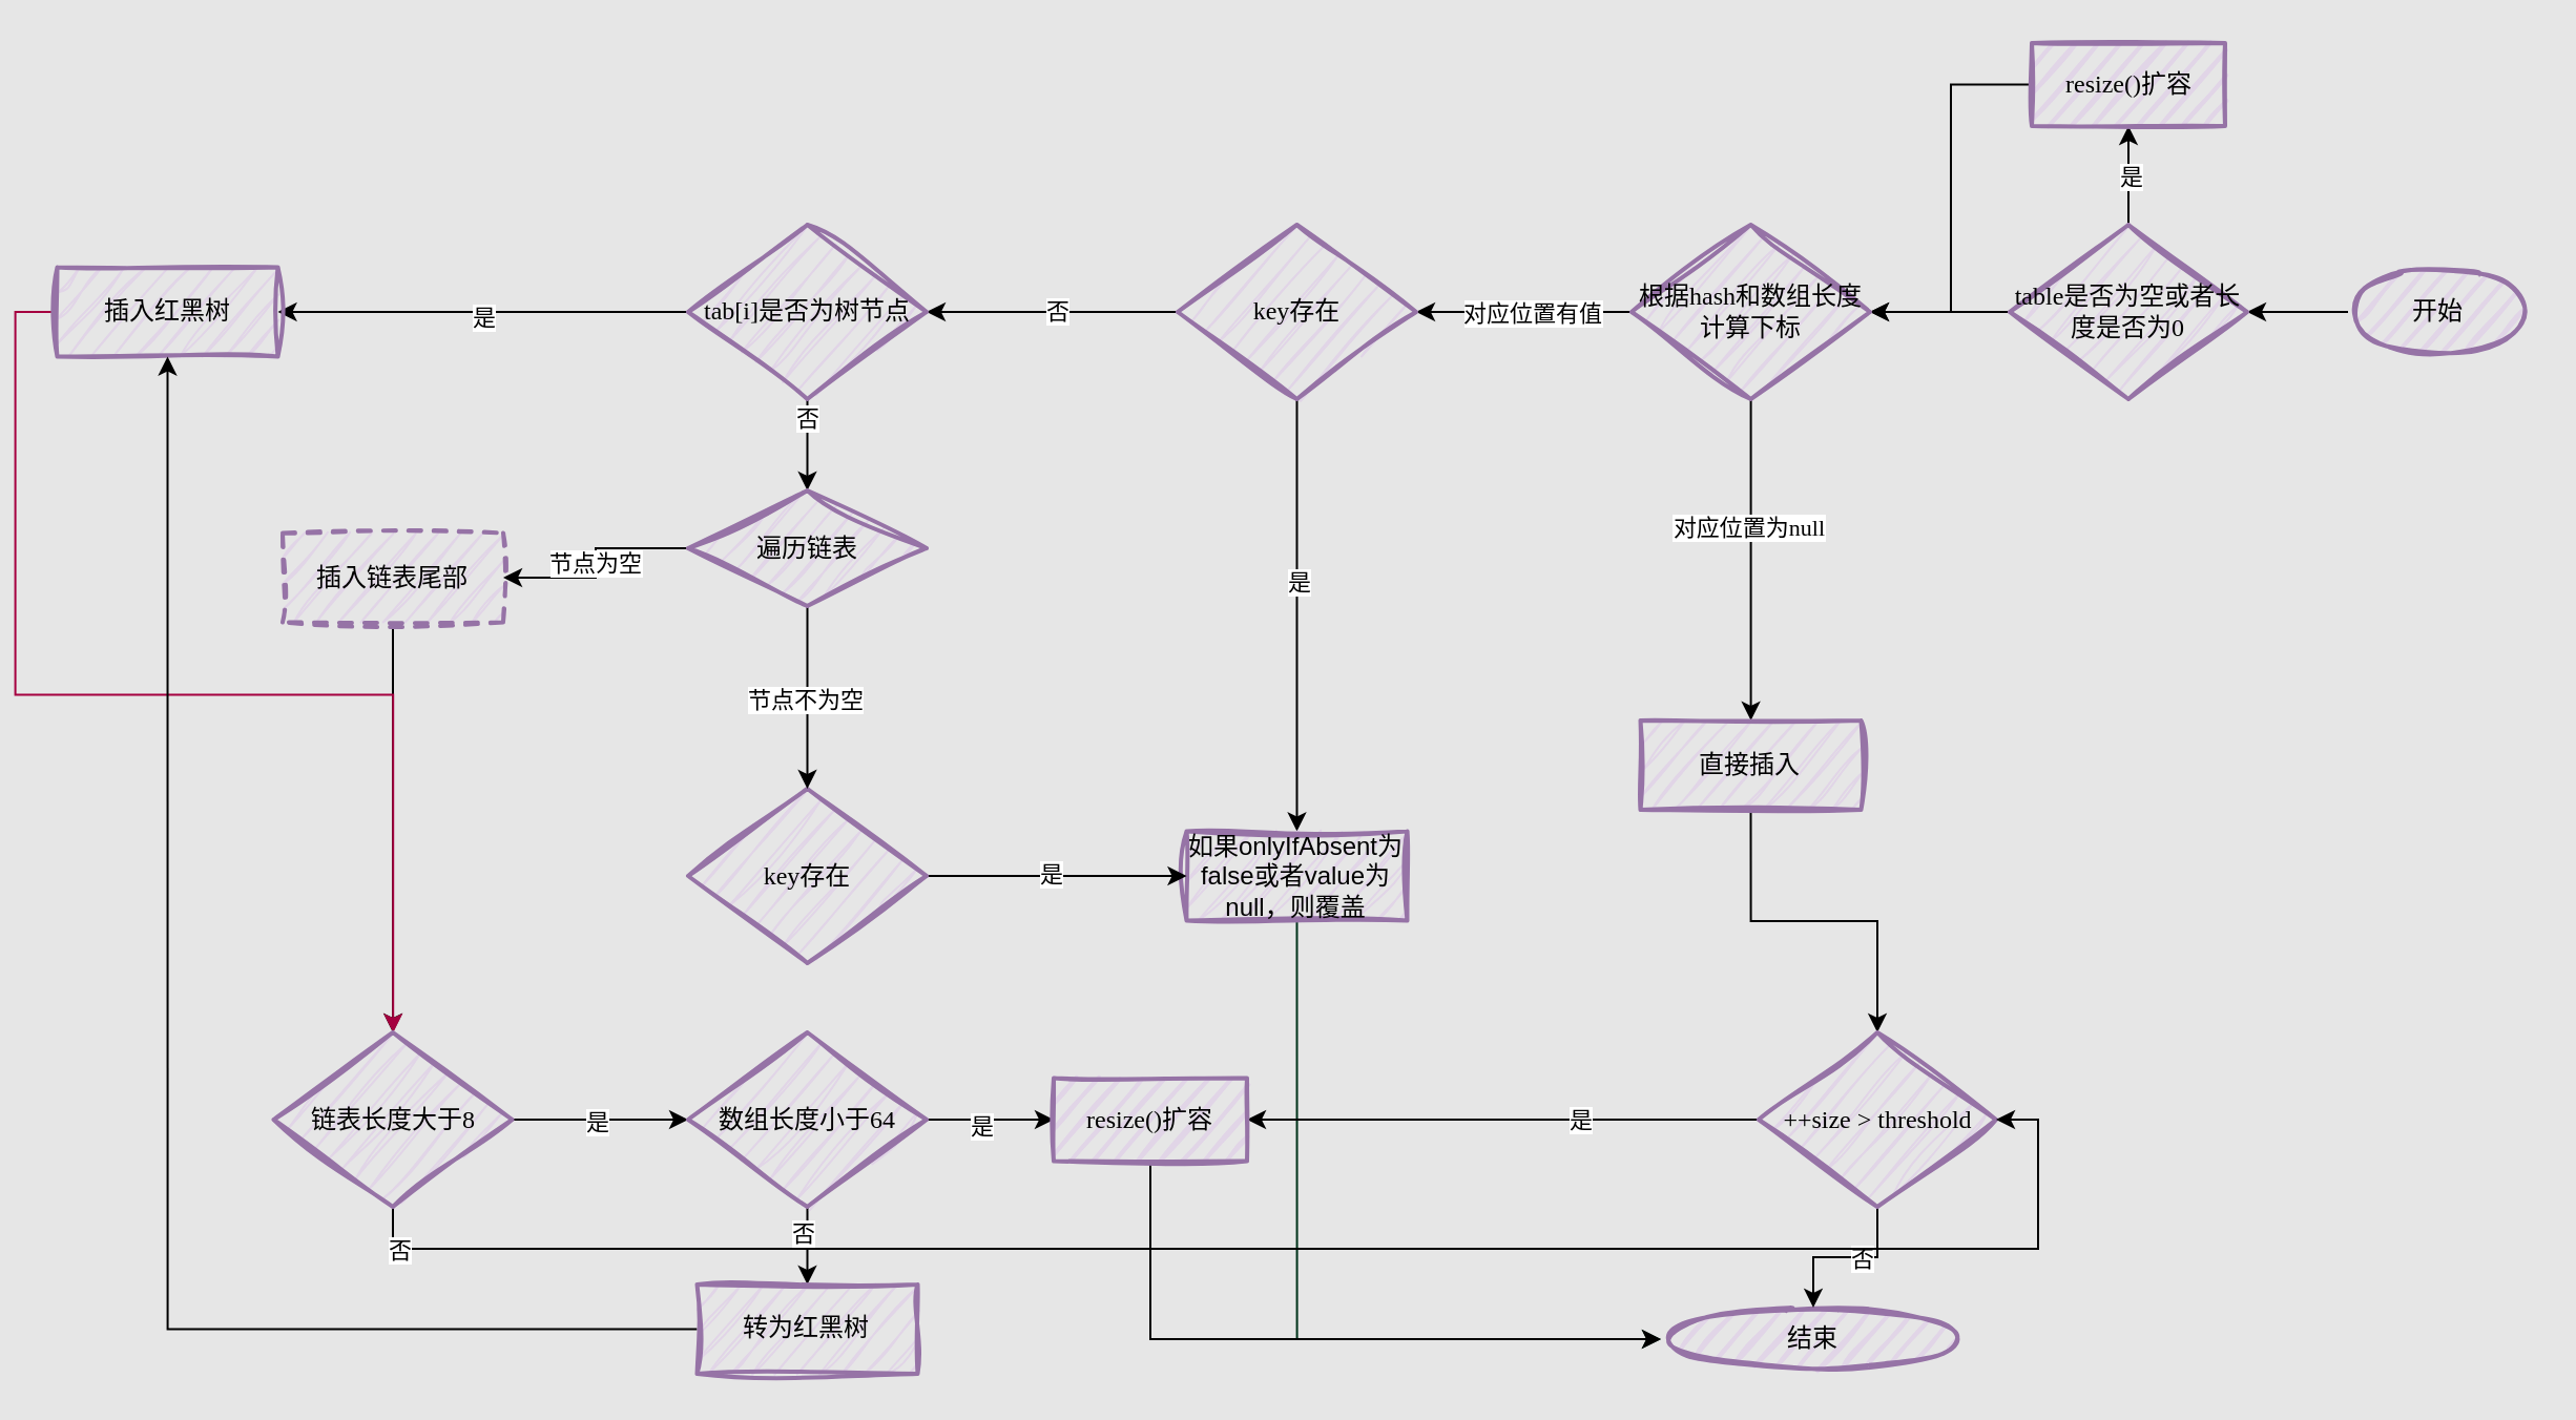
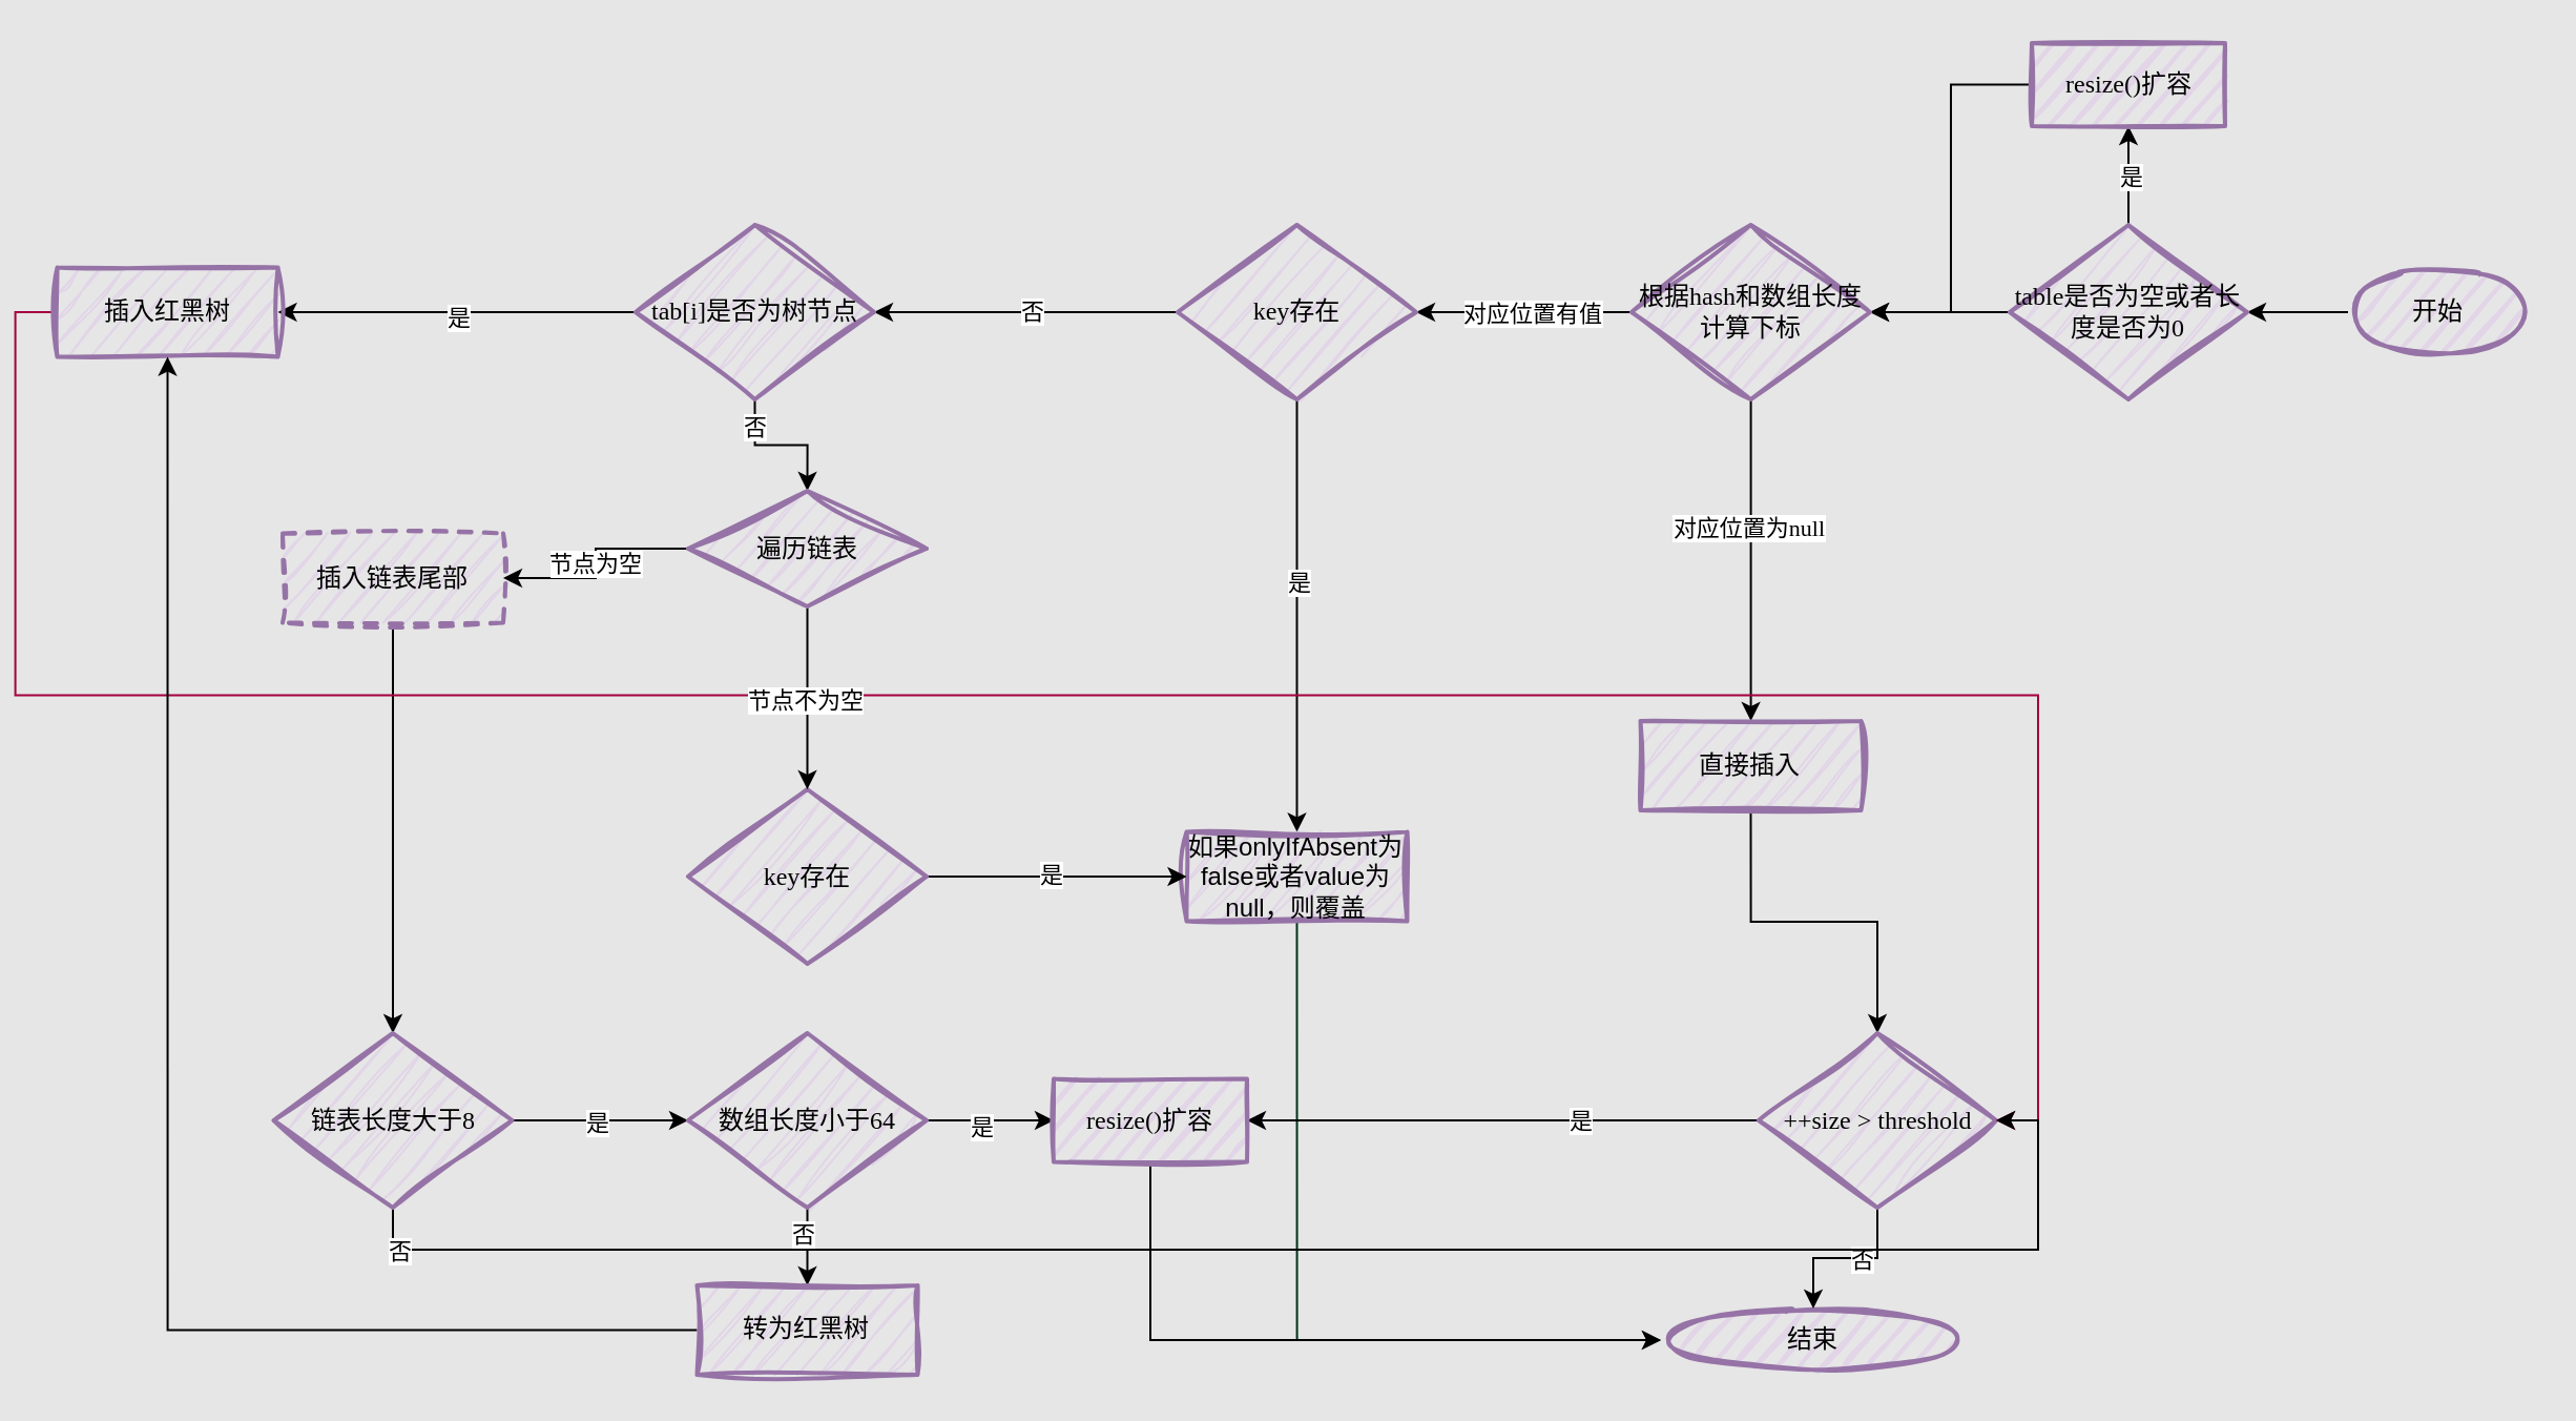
- <mxCell id="34" value="&lt;font face=&quot;Comic Sans MS&quot;&gt;tab[i]是否为树节点&lt;/font&gt;" style="rhombus;whiteSpace=wrap;html=1;fillColor=#e1d5e7;strokeColor=#9673a6;sketch=1;curveFitting=1;jiggle=2;strokeWidth=2;" vertex="1" parent="1"><mxGeometry x="321" y="106.5" width="113.5" height="83" as="geometry" /></mxCell>
+ <mxCell id="34" value="&lt;font face=&quot;Comic Sans MS&quot;&gt;tab[i]是否为树节点&lt;/font&gt;" style="rhombus;whiteSpace=wrap;html=1;fillColor=#e1d5e7;strokeColor=#9673a6;sketch=1;curveFitting=1;jiggle=2;strokeWidth=2;" vertex="1" parent="1"><mxGeometry x="296" y="106.5" width="113.5" height="83" as="geometry" /></mxCell>
- <mxCell id="40" style="edgeStyle=orthogonalEdgeStyle;rounded=0;orthogonalLoop=1;jettySize=auto;html=1;exitX=0;exitY=0.5;exitDx=0;exitDy=0;fillColor=#d80073;strokeColor=#A50040;" edge="1" parent="1" source="41" target="46"><mxGeometry relative="1" as="geometry" /></mxCell>
+ <mxCell id="40" style="edgeStyle=orthogonalEdgeStyle;rounded=0;orthogonalLoop=1;jettySize=auto;html=1;exitX=0;exitY=0.5;exitDx=0;exitDy=0;entryX=1;entryY=0.5;entryDx=0;entryDy=0;fillColor=#d80073;strokeColor=#A50040;" edge="1" parent="1" source="41" target="29"><mxGeometry relative="1" as="geometry" /></mxCell>
